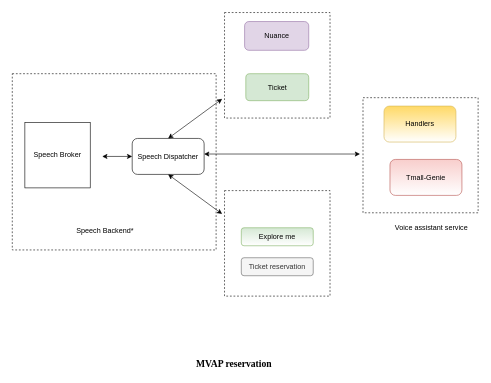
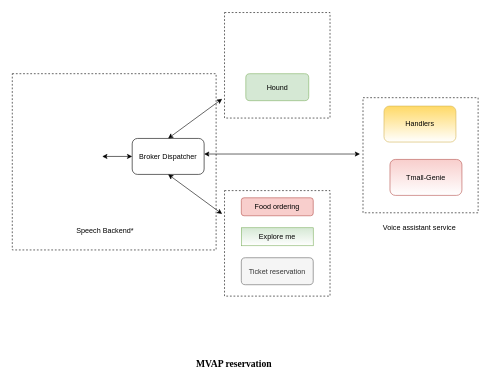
- <mxCell id="8" value="Nuance" style="rounded=1;whiteSpace=wrap;html=1;fillColor=#e1d5e7;strokeColor=#9673a6;" parent="1" vertex="1"><mxGeometry x="407.5" y="35" width="107" height="48" as="geometry" /></mxCell>
- <mxCell id="17" value="Ticket" style="rounded=1;whiteSpace=wrap;html=1;fillColor=#d5e8d4;strokeColor=#82b366;" vertex="1" parent="1"><mxGeometry x="409.5" y="122" width="105" height="45" as="geometry" /></mxCell>
+ <mxCell id="17" value="Hound" style="rounded=1;whiteSpace=wrap;html=1;fillColor=#d5e8d4;strokeColor=#82b366;" vertex="1" parent="1"><mxGeometry x="409.5" y="122" width="105" height="45" as="geometry" /></mxCell>
- <mxCell id="6" value="Speech Broker" style="whiteSpace=wrap;html=1;aspect=fixed;" parent="1" vertex="1"><mxGeometry x="41" y="203.5" width="109" height="109" as="geometry" /></mxCell>
- <mxCell id="7" value="Speech Dispatcher" style="rounded=1;whiteSpace=wrap;html=1;" parent="1" vertex="1"><mxGeometry x="220" y="230" width="120" height="60" as="geometry" /></mxCell>
+ <mxCell id="7" value="Broker Dispatcher" style="rounded=1;whiteSpace=wrap;html=1;" parent="1" vertex="1"><mxGeometry x="220" y="230" width="120" height="60" as="geometry" /></mxCell>
+ <mxCell id="9" value="Food ordering" style="rounded=1;whiteSpace=wrap;html=1;fillColor=#f8cecc;strokeColor=#b85450;" parent="1" vertex="1"><mxGeometry x="402" y="329" width="120" height="30" as="geometry" /></mxCell>
- <mxCell id="20" value="Voice assistant service&amp;nbsp;" style="text;html=1;strokeColor=none;fillColor=none;align=center;verticalAlign=middle;whiteSpace=wrap;rounded=0;dashed=1;" vertex="1" parent="1"><mxGeometry x="651" y="369" width="140" height="20" as="geometry" /></mxCell>
+ <mxCell id="20" value="Voice assistant service&amp;nbsp;" style="text;html=1;strokeColor=none;fillColor=none;align=center;verticalAlign=middle;whiteSpace=wrap;rounded=0;dashed=1;" vertex="1" parent="1"><mxGeometry x="631" y="369" width="140" height="20" as="geometry" /></mxCell>
- <mxCell id="11" value="Explore me" style="rounded=1;whiteSpace=wrap;html=1;fillColor=#d5e8d4;strokeColor=#82b366;gradientColor=#ffffff;" parent="1" vertex="1"><mxGeometry x="402" y="379" width="120" height="30" as="geometry" /></mxCell>
+ <mxCell id="11" value="Explore me" style="whiteSpace=wrap;html=1;fillColor=#d5e8d4;strokeColor=#82b366;gradientColor=#ffffff;rounded=0;" parent="1" vertex="1"><mxGeometry x="402" y="379" width="120" height="30" as="geometry" /></mxCell>
- <mxCell id="12" value="Ticket reservation" style="rounded=1;whiteSpace=wrap;html=1;fillColor=#f5f5f5;strokeColor=#666666;fontColor=#333333;" parent="1" vertex="1"><mxGeometry x="402" y="429" width="120" height="30" as="geometry" /></mxCell>
+ <mxCell id="12" value="Ticket reservation" style="rounded=1;whiteSpace=wrap;html=1;fillColor=#f5f5f5;strokeColor=#666666;fontColor=#333333;" parent="1" vertex="1"><mxGeometry x="402" y="429" width="120" height="45" as="geometry" /></mxCell>
